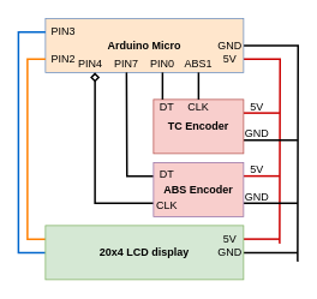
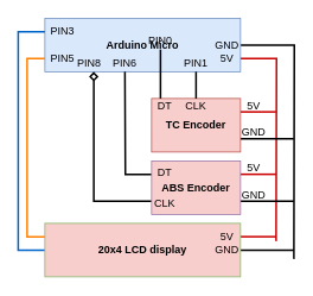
- <mxCell id="4" value="&lt;b&gt;Arduino Micro&lt;/b&gt;" style="rounded=0;whiteSpace=wrap;html=1;fillColor=#ffe6cc;strokeColor=#6c8ebf;" parent="1" vertex="1"><mxGeometry x="50" y="20" width="220" height="60" as="geometry" /></mxCell>
+ <mxCell id="4" value="&lt;b&gt;Arduino Micro&lt;/b&gt;" style="rounded=0;whiteSpace=wrap;html=1;fillColor=#dae8fc;strokeColor=#6c8ebf;" parent="1" vertex="1"><mxGeometry x="50" y="20" width="220" height="60" as="geometry" /></mxCell>
- <mxCell id="21" value="PIN2" style="text;html=1;strokeColor=none;fillColor=none;align=center;verticalAlign=middle;whiteSpace=wrap;rounded=0;" parent="1" vertex="1"><mxGeometry x="50" y="55" width="40" height="20" as="geometry" /></mxCell>
+ <mxCell id="21" value="PIN5" style="text;html=1;strokeColor=none;fillColor=none;align=center;verticalAlign=middle;whiteSpace=wrap;rounded=0;" parent="1" vertex="1"><mxGeometry x="50" y="55" width="40" height="20" as="geometry" /></mxCell>
- <mxCell id="33" value="PIN4" style="text;html=1;strokeColor=none;fillColor=none;align=center;verticalAlign=middle;whiteSpace=wrap;rounded=0;" parent="1" vertex="1"><mxGeometry x="80" y="65" width="40" height="10" as="geometry" /></mxCell>
+ <mxCell id="33" value="PIN8" style="text;html=1;strokeColor=none;fillColor=none;align=center;verticalAlign=middle;whiteSpace=wrap;rounded=0;" parent="1" vertex="1"><mxGeometry x="80" y="65" width="40" height="10" as="geometry" /></mxCell>
- <mxCell id="32" value="PIN7" style="text;html=1;strokeColor=none;fillColor=none;align=center;verticalAlign=middle;whiteSpace=wrap;rounded=0;" parent="1" vertex="1"><mxGeometry x="120" y="62.5" width="40" height="15" as="geometry" /></mxCell>
+ <mxCell id="32" value="PIN6" style="text;html=1;strokeColor=none;fillColor=none;align=center;verticalAlign=middle;whiteSpace=wrap;rounded=0;" parent="1" vertex="1"><mxGeometry x="120" y="62.5" width="40" height="15" as="geometry" /></mxCell>
- <mxCell id="28" value="PIN0" style="text;html=1;strokeColor=none;fillColor=none;align=center;verticalAlign=middle;whiteSpace=wrap;rounded=0;" parent="1" vertex="1"><mxGeometry x="160" y="60" width="40" height="20" as="geometry" /></mxCell>
+ <mxCell id="28" value="PIN0" style="text;html=1;strokeColor=none;fillColor=none;align=center;verticalAlign=middle;whiteSpace=wrap;rounded=0;" parent="1" vertex="1"><mxGeometry x="160" y="35" width="40" height="20" as="geometry" /></mxCell>
- <mxCell id="29" value="ABS1" style="text;html=1;strokeColor=none;fillColor=none;align=center;verticalAlign=middle;whiteSpace=wrap;rounded=0;" parent="1" vertex="1"><mxGeometry x="200" y="62.5" width="40" height="15" as="geometry" /></mxCell>
+ <mxCell id="29" value="PIN1" style="text;html=1;strokeColor=none;fillColor=none;align=center;verticalAlign=middle;whiteSpace=wrap;rounded=0;" parent="1" vertex="1"><mxGeometry x="200" y="62.5" width="40" height="15" as="geometry" /></mxCell>
- <mxCell id="9" value="&lt;b&gt;20x4 LCD display&lt;/b&gt;" style="rounded=0;whiteSpace=wrap;html=1;fillColor=#d5e8d4;strokeColor=#82b366;" parent="1" vertex="1"><mxGeometry x="50" y="250" width="220" height="60" as="geometry" /></mxCell>
+ <mxCell id="9" value="&lt;b&gt;20x4 LCD display&lt;/b&gt;" style="rounded=0;whiteSpace=wrap;html=1;fillColor=#f8cecc;strokeColor=#82b366;" parent="1" vertex="1"><mxGeometry x="50" y="250" width="220" height="60" as="geometry" /></mxCell>
